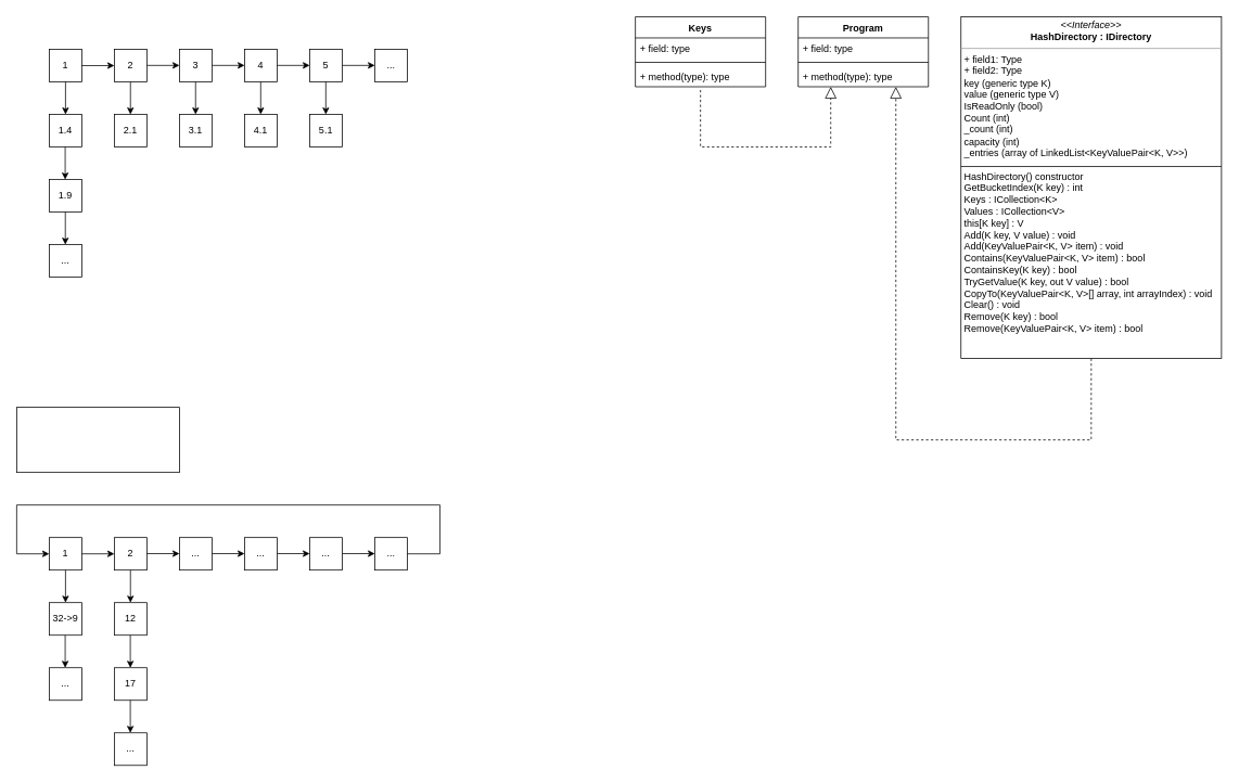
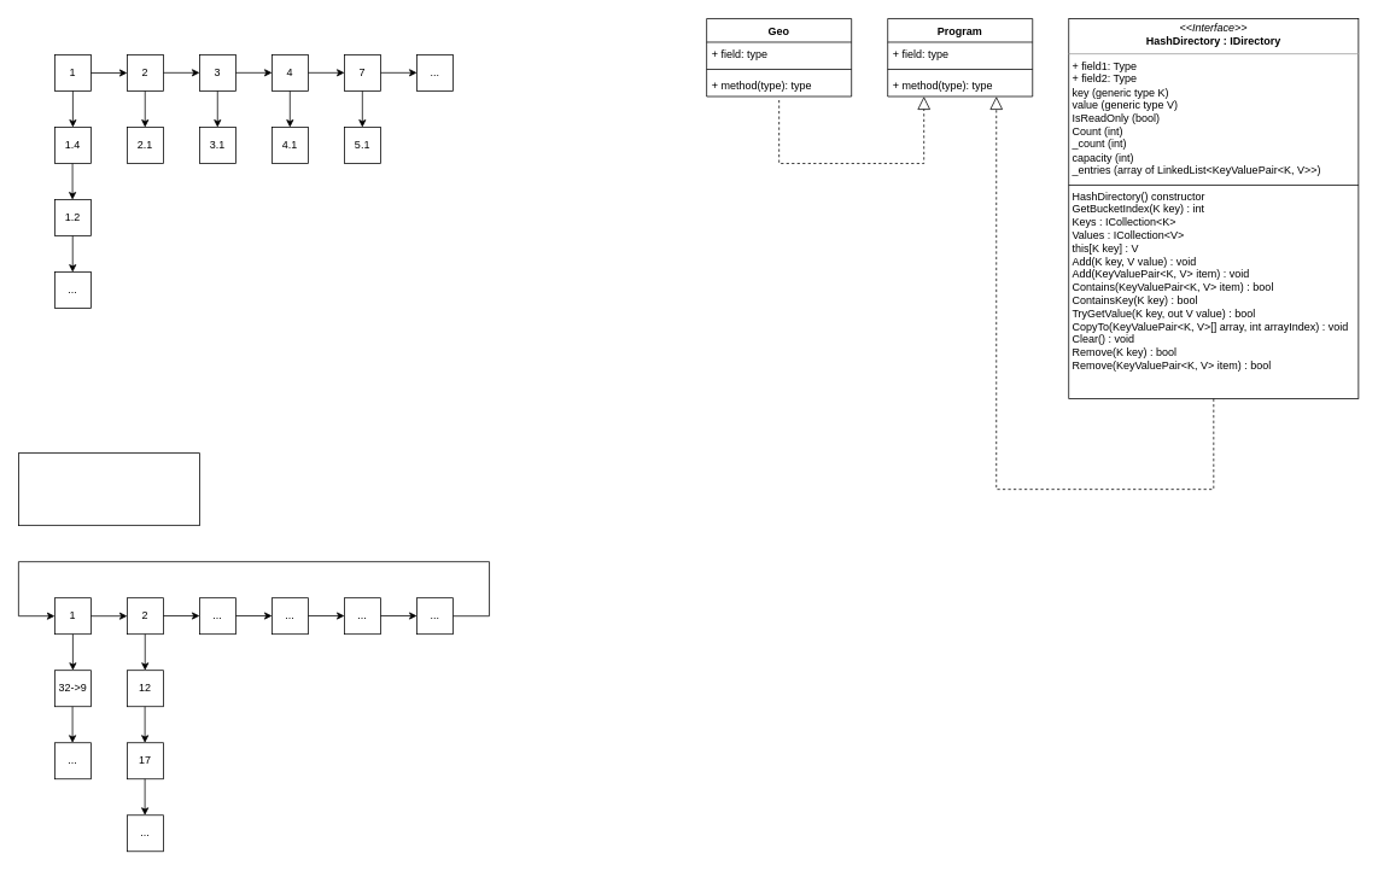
- <mxCell id="80" value="Keys" style="swimlane;fontStyle=1;align=center;verticalAlign=top;childLayout=stackLayout;horizontal=1;startSize=26;horizontalStack=0;resizeParent=1;resizeParentMax=0;resizeLast=0;collapsible=1;marginBottom=0;" parent="1" vertex="1"><mxGeometry x="780" y="20" width="160" height="86" as="geometry" /></mxCell>
+ <mxCell id="80" value="Geo" style="swimlane;fontStyle=1;align=center;verticalAlign=top;childLayout=stackLayout;horizontal=1;startSize=26;horizontalStack=0;resizeParent=1;resizeParentMax=0;resizeLast=0;collapsible=1;marginBottom=0;" parent="1" vertex="1"><mxGeometry x="780" y="20" width="160" height="86" as="geometry" /></mxCell>
- <mxCell id="31" value="5" style="text;html=1;strokeColor=none;fillColor=none;align=center;verticalAlign=middle;whiteSpace=wrap;rounded=0;" parent="1" vertex="1"><mxGeometry x="380" y="60" width="40" height="40" as="geometry" /></mxCell>
+ <mxCell id="31" value="7" style="text;html=1;strokeColor=none;fillColor=none;align=center;verticalAlign=middle;whiteSpace=wrap;rounded=0;" parent="1" vertex="1"><mxGeometry x="380" y="60" width="40" height="40" as="geometry" /></mxCell>
- <mxCell id="38" value="1.9" style="text;html=1;strokeColor=none;fillColor=none;align=center;verticalAlign=middle;whiteSpace=wrap;rounded=0;" parent="1" vertex="1"><mxGeometry x="60" y="220" width="40" height="40" as="geometry" /></mxCell>
+ <mxCell id="38" value="1.2" style="text;html=1;strokeColor=none;fillColor=none;align=center;verticalAlign=middle;whiteSpace=wrap;rounded=0;" parent="1" vertex="1"><mxGeometry x="60" y="220" width="40" height="40" as="geometry" /></mxCell>
